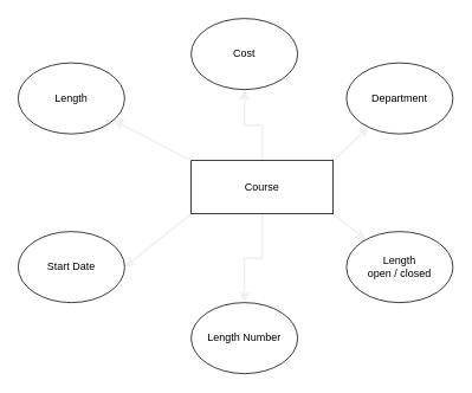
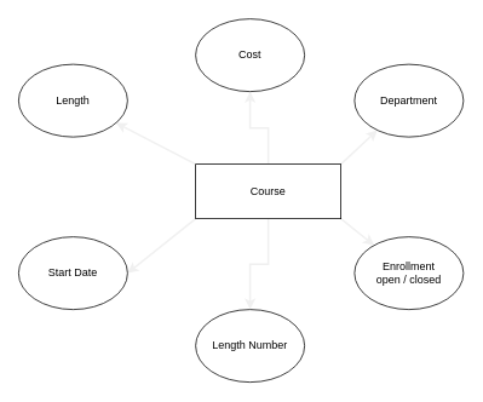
- <mxCell id="12" value="Length&lt;br&gt;open / closed" style="ellipse;whiteSpace=wrap;html=1;strokeWidth=1;" vertex="1" parent="1"><mxGeometry x="390" y="260" width="120" height="80" as="geometry" /></mxCell>
+ <mxCell id="12" value="Enrollment&lt;br&gt;open / closed" style="ellipse;whiteSpace=wrap;html=1;strokeWidth=1;" vertex="1" parent="1"><mxGeometry x="390" y="260" width="120" height="80" as="geometry" /></mxCell>
